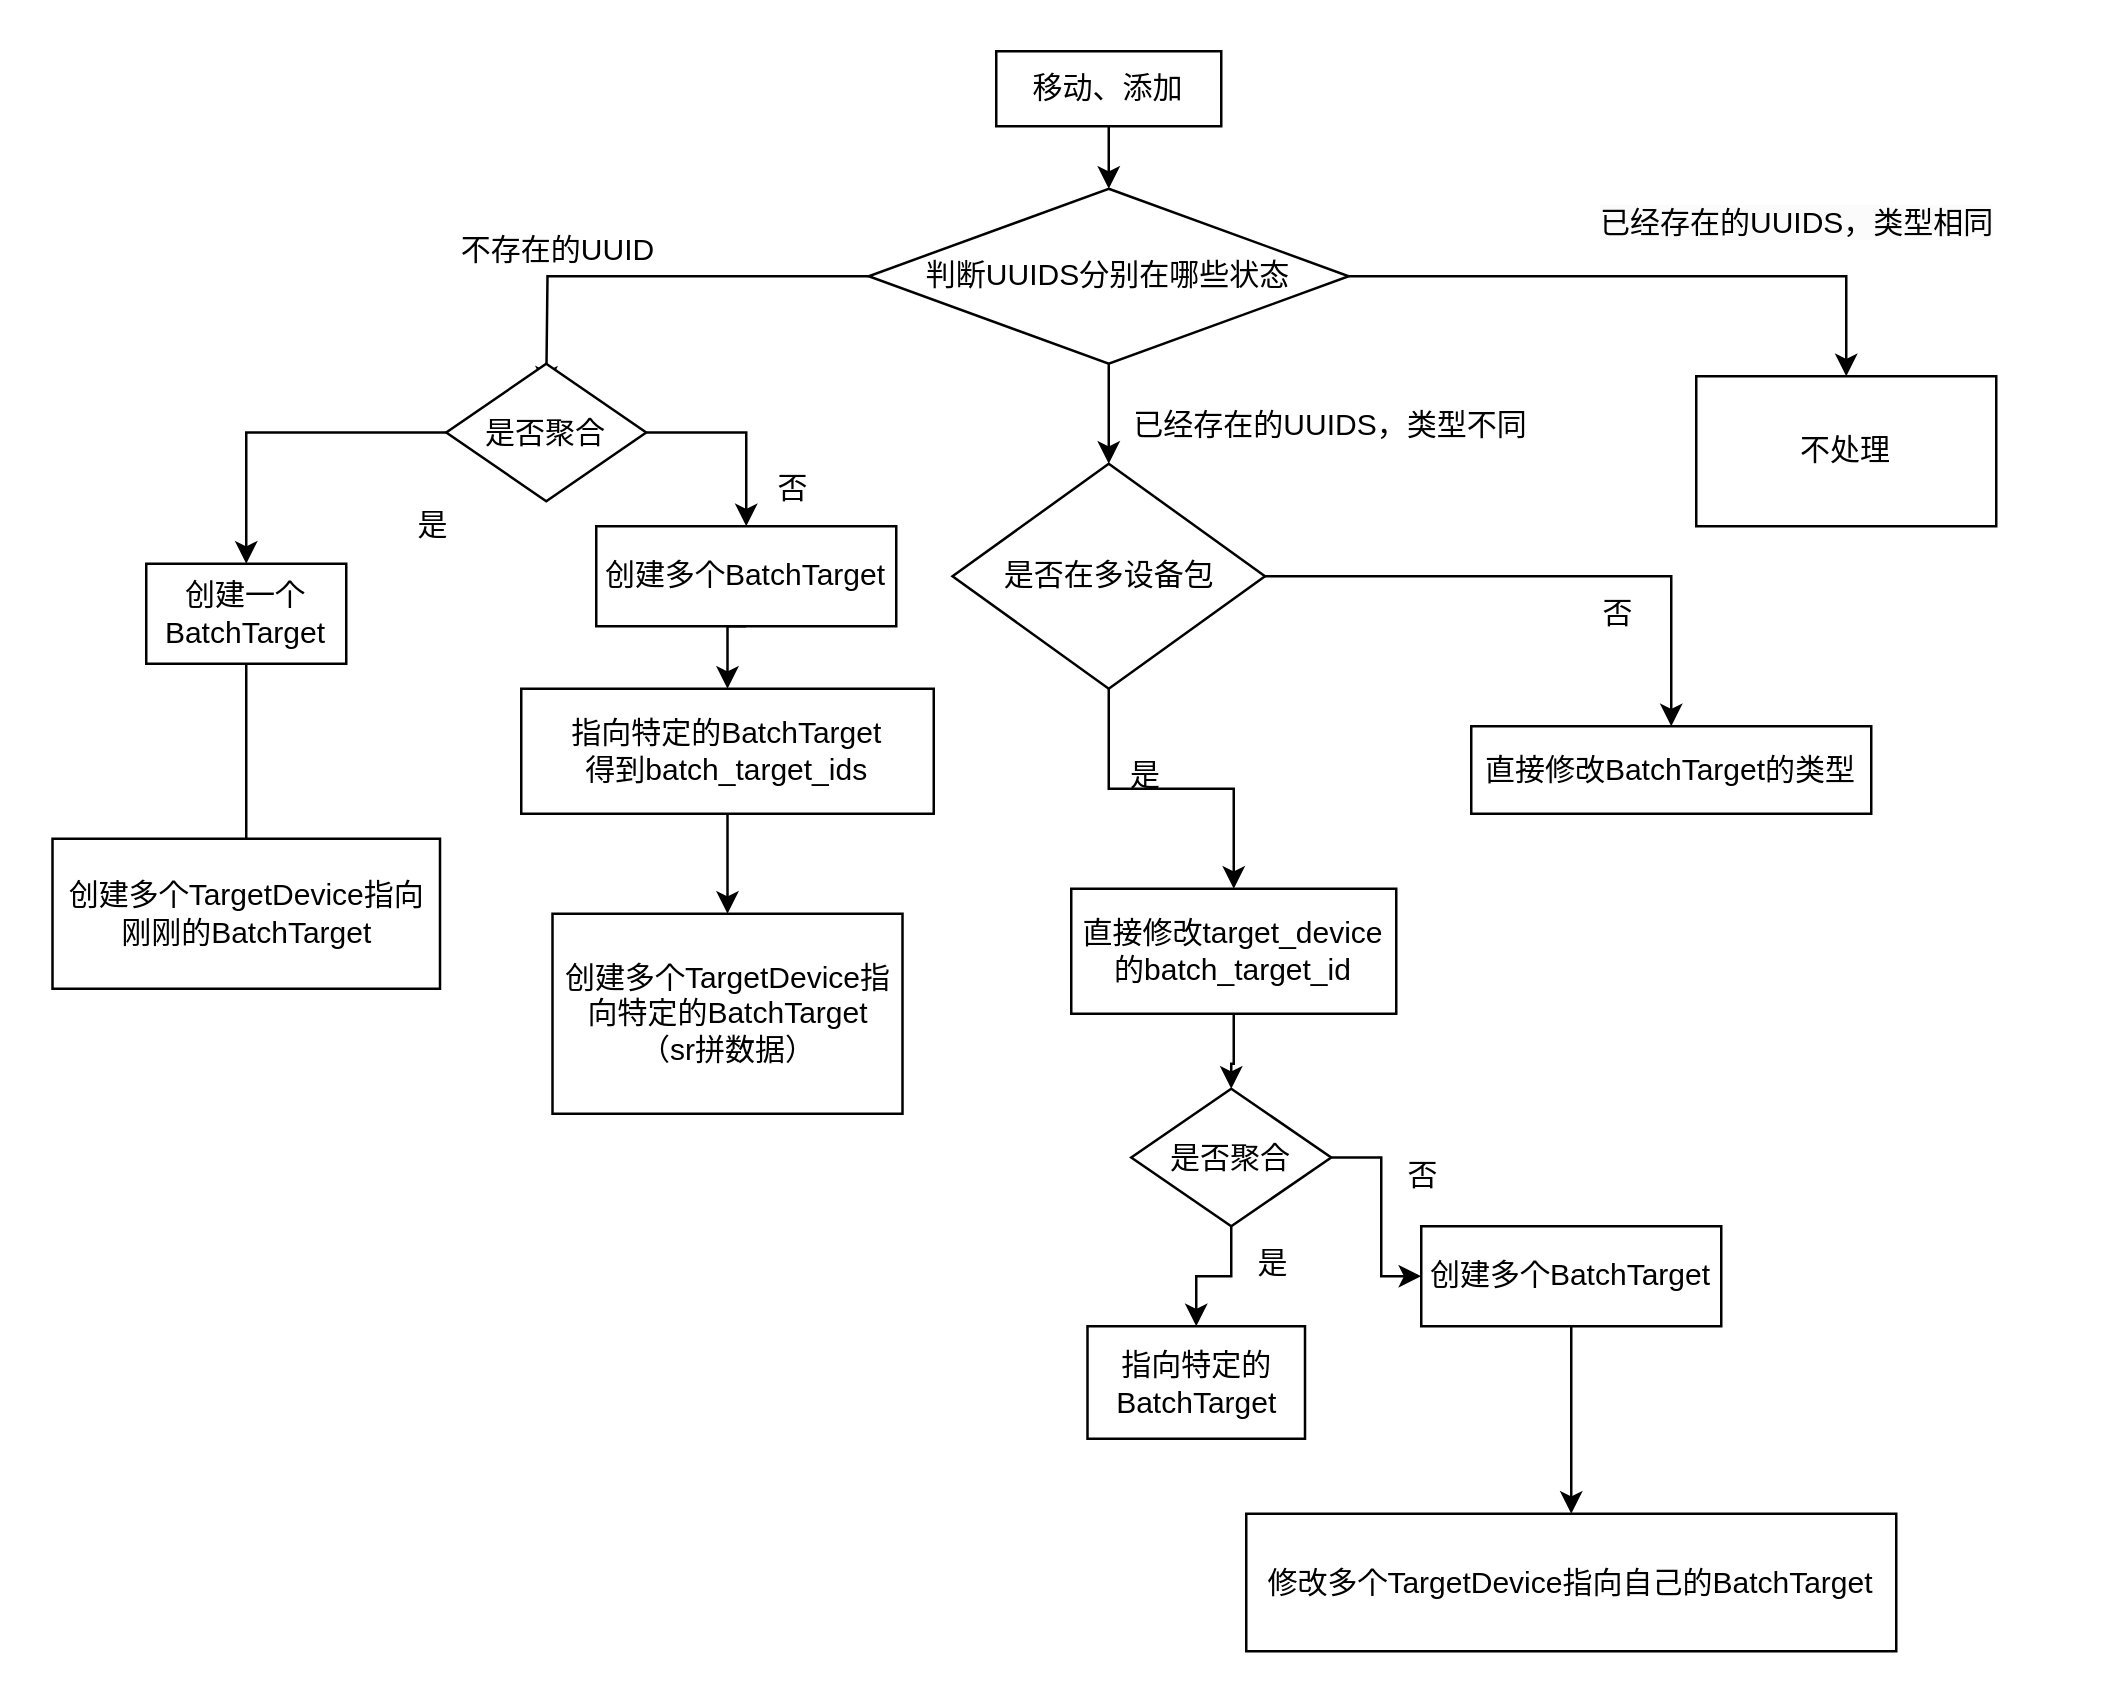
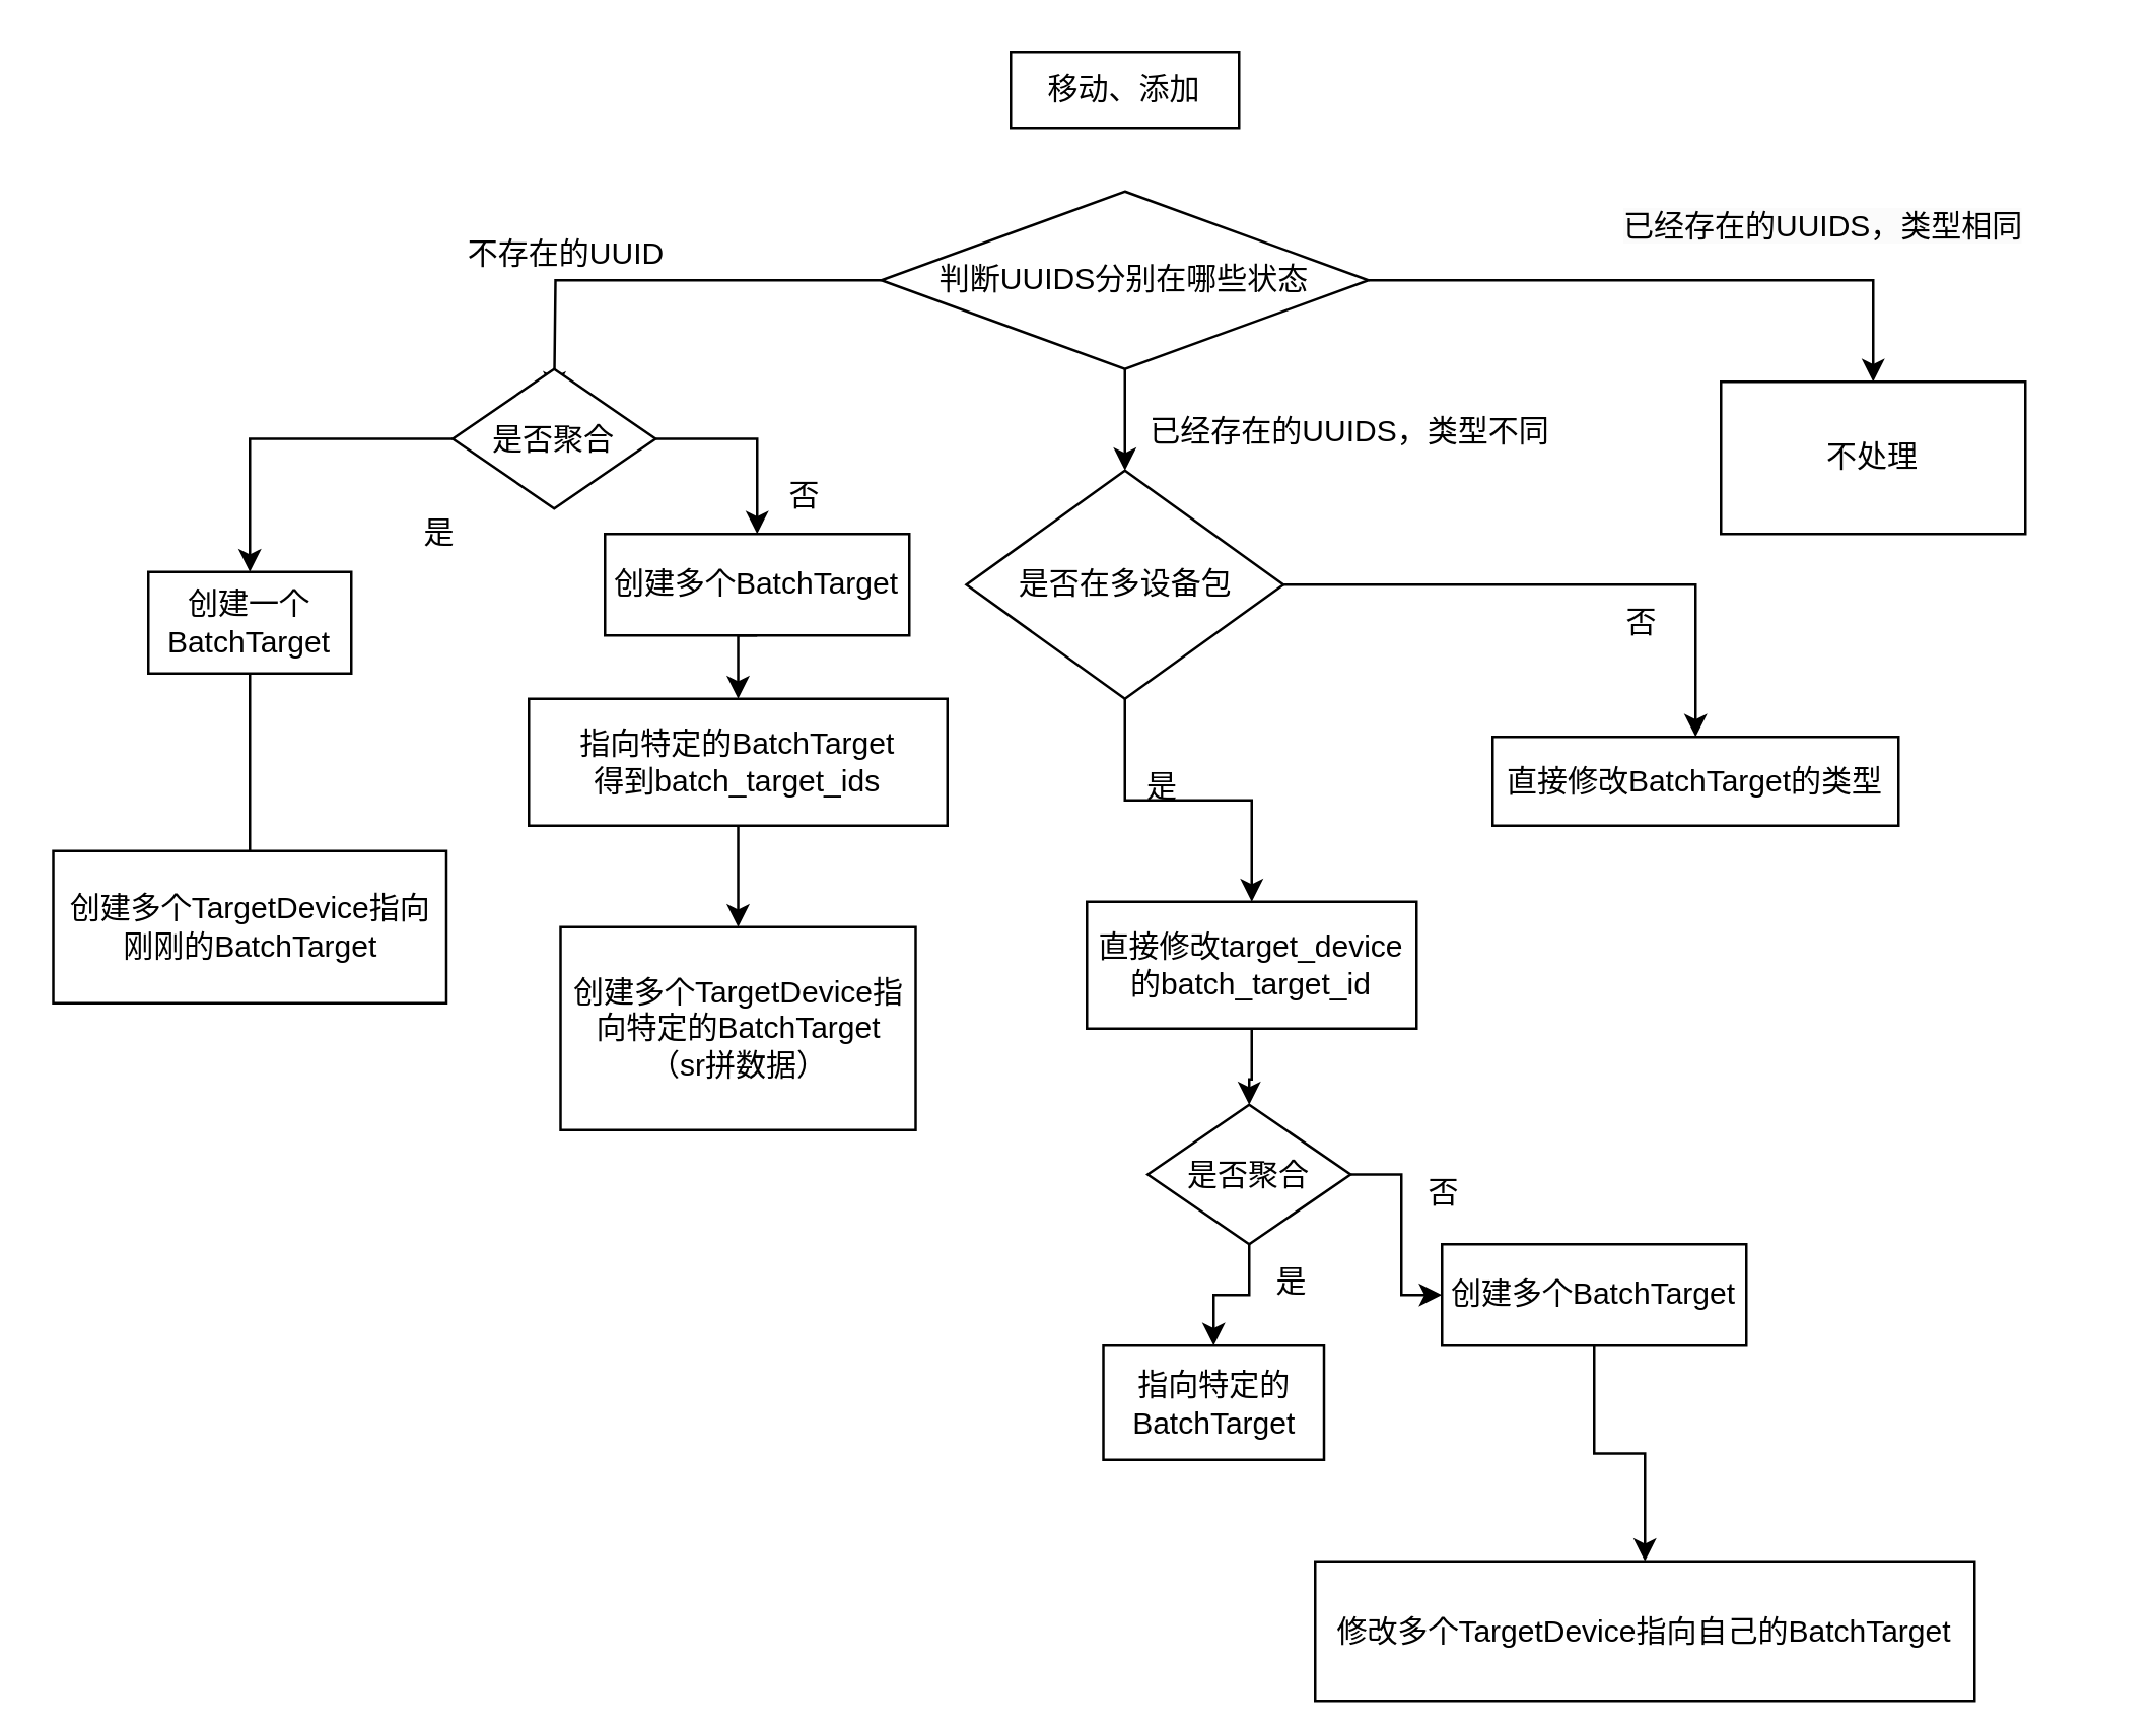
- <mxCell id="6" value="" style="edgeStyle=orthogonalEdgeStyle;rounded=0;orthogonalLoop=1;jettySize=auto;html=1;exitX=0.5;exitY=1;exitDx=0;exitDy=0;" edge="1" parent="1" source="2" target="10"><mxGeometry relative="1" as="geometry"><mxPoint x="443" y="35" as="sourcePoint" /><mxPoint x="309" y="215" as="targetPoint" /></mxGeometry></mxCell>
- <mxCell id="40" value="修改多个TargetDevice指向自己的BatchTarget" style="rounded=0;whiteSpace=wrap;html=1;" vertex="1" parent="1"><mxGeometry x="498" y="605" width="260" height="55" as="geometry" /></mxCell>
+ <mxCell id="40" value="修改多个TargetDevice指向自己的BatchTarget" style="rounded=0;whiteSpace=wrap;html=1;" vertex="1" parent="1"><mxGeometry x="518" y="615" width="260" height="55" as="geometry" /></mxCell>
